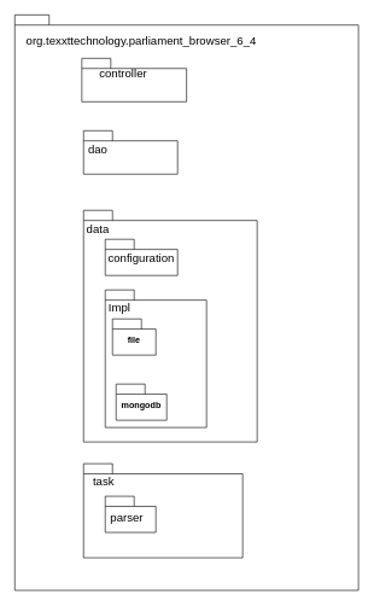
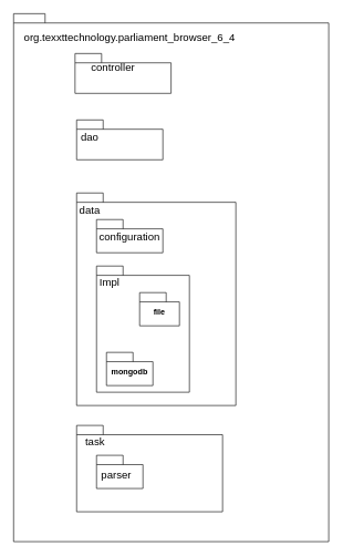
- <mxCell id="7" value="file" style="shape=folder;fontStyle=1;spacingTop=10;tabWidth=40;tabHeight=14;tabPosition=left;html=1;whiteSpace=wrap;" vertex="1" parent="1"><mxGeometry x="155" y="440" width="60" height="50" as="geometry" /></mxCell>
+ <mxCell id="7" value="file" style="shape=folder;fontStyle=1;spacingTop=10;tabWidth=40;tabHeight=14;tabPosition=left;html=1;whiteSpace=wrap;" vertex="1" parent="1"><mxGeometry x="210" y="440" width="60" height="50" as="geometry" /></mxCell>
